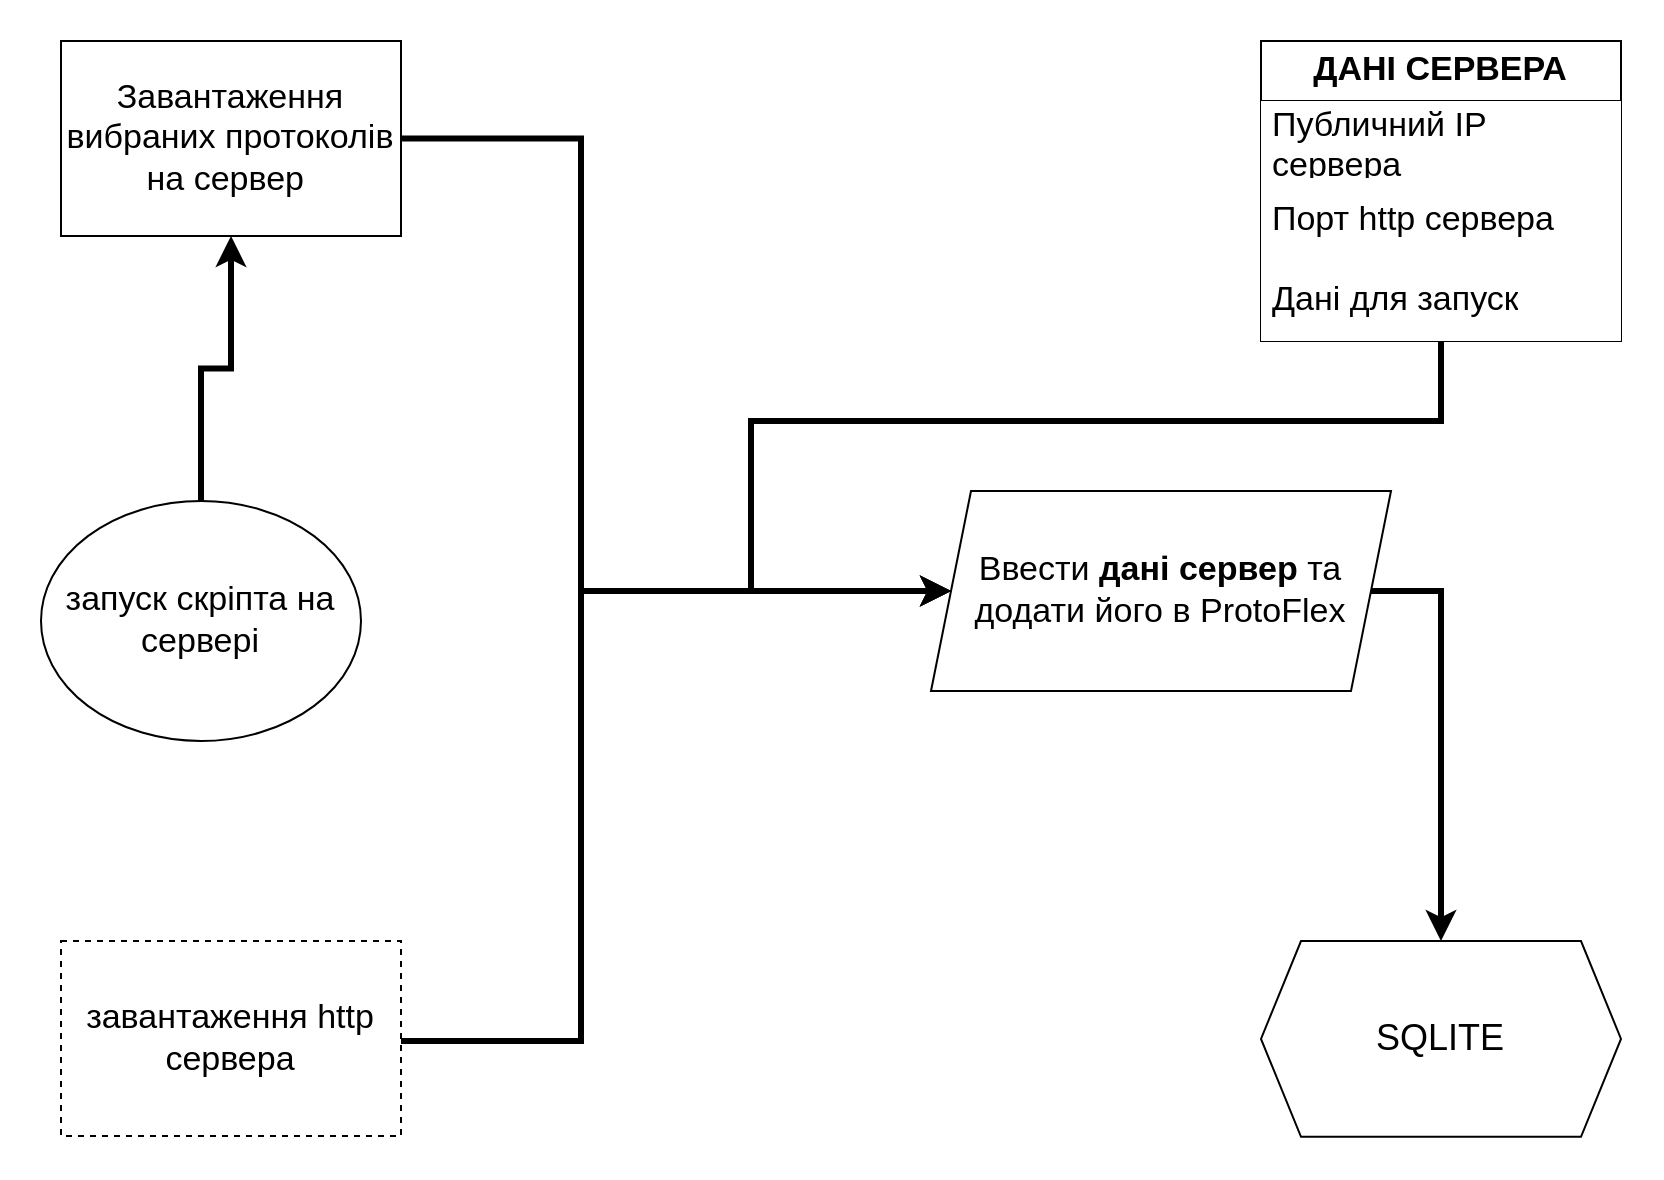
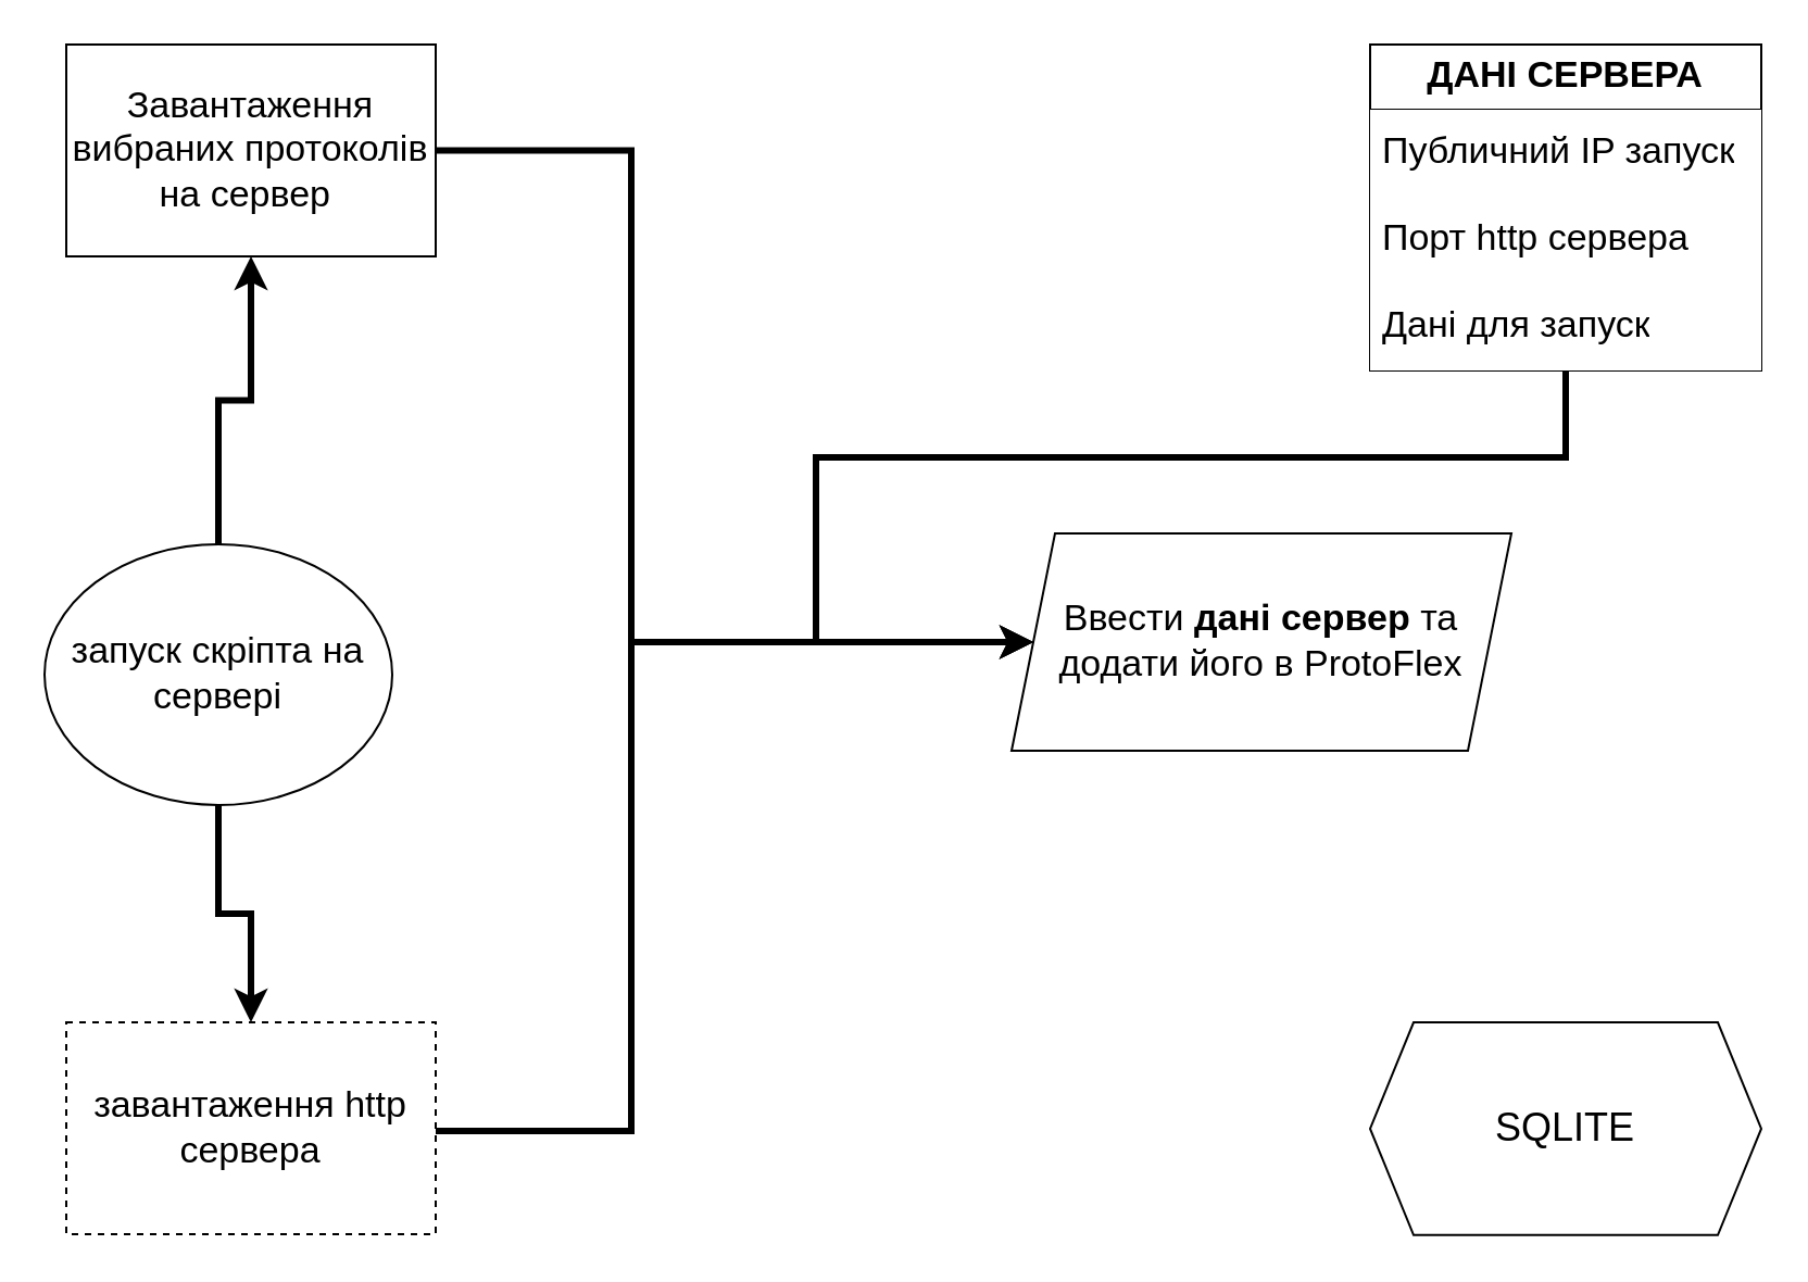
- <mxCell id="18" value="&lt;font style=&quot;font-size: 17px;&quot;&gt;Публичний IP сервера&lt;/font&gt;" style="text;strokeColor=none;fillColor=default;align=left;verticalAlign=middle;spacingLeft=4;spacingRight=4;overflow=hidden;points=[[0,0.5],[1,0.5]];portConstraint=eastwest;rotatable=0;whiteSpace=wrap;html=1;" vertex="1" parent="17"><mxGeometry y="30" width="180" height="40" as="geometry" /></mxCell>
+ <mxCell id="18" value="&lt;font style=&quot;font-size: 17px;&quot;&gt;Публичний IP запуск&lt;/font&gt;" style="text;strokeColor=none;fillColor=default;align=left;verticalAlign=middle;spacingLeft=4;spacingRight=4;overflow=hidden;points=[[0,0.5],[1,0.5]];portConstraint=eastwest;rotatable=0;whiteSpace=wrap;html=1;" vertex="1" parent="17"><mxGeometry y="30" width="180" height="40" as="geometry" /></mxCell>
- <mxCell id="14" style="edgeStyle=orthogonalEdgeStyle;rounded=0;orthogonalLoop=1;jettySize=auto;html=1;strokeWidth=3;" edge="1" parent="1" source="15" target="21"><mxGeometry relative="1" as="geometry"><mxPoint x="755" y="420" as="targetPoint" /><Array as="points"><mxPoint x="720" y="295" /></Array></mxGeometry></mxCell>
+ <mxCell id="11" style="edgeStyle=orthogonalEdgeStyle;rounded=0;orthogonalLoop=1;jettySize=auto;html=1;exitX=0.5;exitY=1;exitDx=0;exitDy=0;entryX=0.5;entryY=0;entryDx=0;entryDy=0;strokeWidth=3;" edge="1" parent="1" source="8" target="13"><mxGeometry relative="1" as="geometry"><mxPoint x="105" y="633" as="sourcePoint" /><mxPoint x="115" y="440" as="targetPoint" /></mxGeometry></mxCell>
